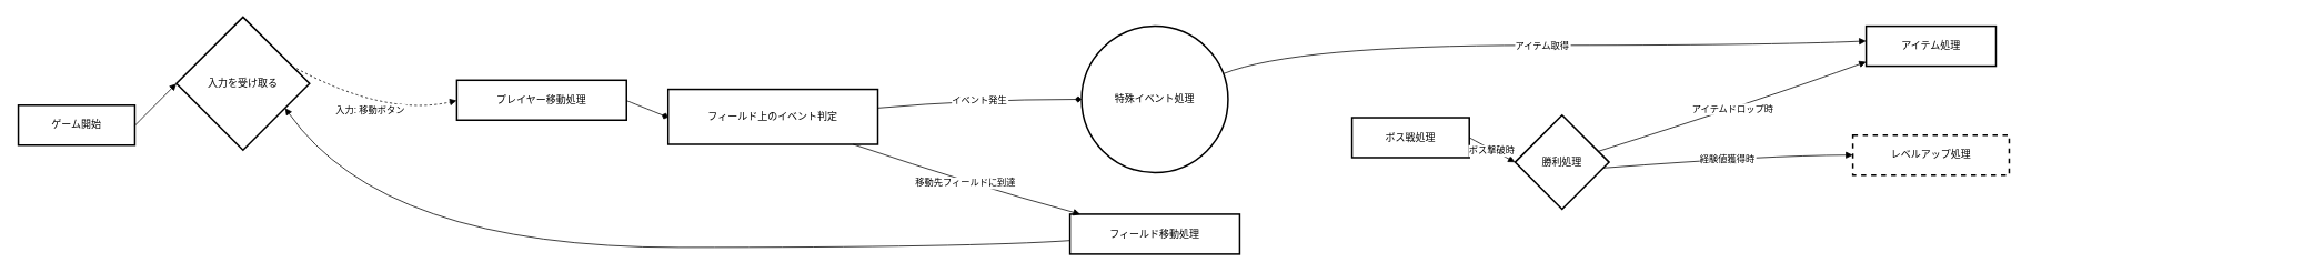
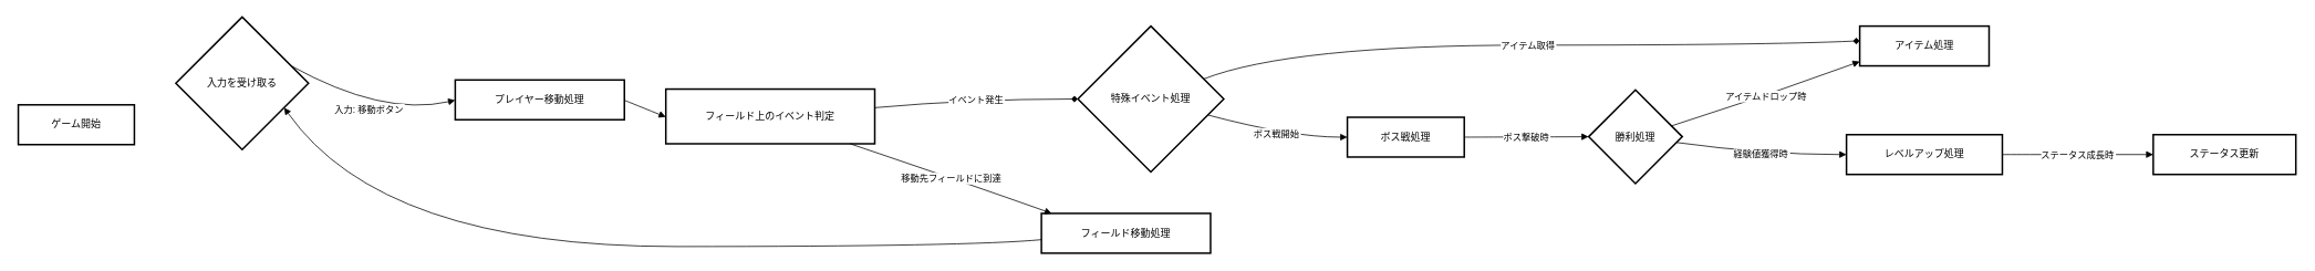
- <mxCell id="18" value="アイテム取得" style="curved=1;startArrow=none;endArrow=block;exitX=1;exitY=0.31;entryX=0;entryY=0.37;" edge="1" parent="1" source="6" target="8"><mxGeometry relative="1" as="geometry"><Array as="points"><mxPoint x="1555" y="54" /><mxPoint x="2126" y="54" /></Array></mxGeometry></mxCell>
+ <mxCell id="18" value="アイテム取得" style="curved=1;startArrow=none;endArrow=diamond;exitX=1;exitY=0.31;entryX=0;entryY=0.37;" edge="1" parent="1" source="6" target="8"><mxGeometry relative="1" as="geometry"><Array as="points"><mxPoint x="1555" y="54" /><mxPoint x="2126" y="54" /></Array></mxGeometry></mxCell>
- <mxCell id="13" value="" style="curved=1;startArrow=none;endArrow=block;exitX=1;exitY=0.51;entryX=0;entryY=0.5;" edge="1" parent="1" source="2" target="3"><mxGeometry relative="1" as="geometry"><Array as="points" /></mxGeometry></mxCell>
- <mxCell id="14" value="入力: 移動ボタン" style="curved=1;startArrow=none;endArrow=block;exitX=1;exitY=0.32;entryX=0;entryY=0.51;dashed=1;" edge="1" parent="1" source="3" target="4"><mxGeometry relative="1" as="geometry"><Array as="points"><mxPoint x="459" y="140" /></Array></mxGeometry></mxCell>
+ <mxCell id="14" value="入力: 移動ボタン" style="curved=1;startArrow=none;endArrow=block;exitX=1;exitY=0.32;entryX=0;entryY=0.51;" edge="1" parent="1" source="3" target="4"><mxGeometry relative="1" as="geometry"><Array as="points"><mxPoint x="459" y="140" /></Array></mxGeometry></mxCell>
- <mxCell id="6" value="特殊イベント処理" style="ellipse;strokeWidth=2;whiteSpace=wrap;" vertex="1" parent="1"><mxGeometry x="1298" y="31" width="176" height="176" as="geometry" /></mxCell>
+ <mxCell id="6" value="特殊イベント処理" style="rhombus;strokeWidth=2;whiteSpace=wrap;" vertex="1" parent="1"><mxGeometry x="1298" y="31" width="176" height="176" as="geometry" /></mxCell>
- <mxCell id="15" value="" style="curved=1;startArrow=none;endArrow=diamond;exitX=1;exitY=0.51;entryX=0;entryY=0.51;" edge="1" parent="1" source="4" target="5"><mxGeometry relative="1" as="geometry"><Array as="points" /></mxGeometry></mxCell>
+ <mxCell id="15" value="" style="curved=1;startArrow=none;endArrow=block;exitX=1;exitY=0.51;entryX=0;entryY=0.51;" edge="1" parent="1" source="4" target="5"><mxGeometry relative="1" as="geometry"><Array as="points" /></mxGeometry></mxCell>
+ <mxCell id="17" value="ボス戦開始" style="curved=1;startArrow=none;endArrow=block;exitX=1;exitY=0.64;entryX=0;entryY=0.5;" edge="1" parent="1" source="6" target="7"><mxGeometry relative="1" as="geometry"><Array as="points"><mxPoint x="1555" y="165" /></Array></mxGeometry></mxCell>
- <mxCell id="11" value="レベルアップ処理" style="whiteSpace=wrap;strokeWidth=2;dashed=1;" vertex="1" parent="1"><mxGeometry x="2225" y="162" width="188" height="48" as="geometry" /></mxCell>
+ <mxCell id="11" value="レベルアップ処理" style="whiteSpace=wrap;strokeWidth=2;" vertex="1" parent="1"><mxGeometry x="2225" y="162" width="188" height="48" as="geometry" /></mxCell>
+ <mxCell id="23" value="ステータス成長時" style="curved=1;startArrow=none;endArrow=block;exitX=1;exitY=0.5;entryX=0;entryY=0.5;" edge="1" parent="1" source="11" target="12"><mxGeometry relative="1" as="geometry"><Array as="points" /></mxGeometry></mxCell>
+ <mxCell id="12" value="ステータス更新" style="whiteSpace=wrap;strokeWidth=2;" vertex="1" parent="1"><mxGeometry x="2595" y="162" width="172" height="48" as="geometry" /></mxCell>
- <mxCell id="10" value="勝利処理" style="rhombus;strokeWidth=2;whiteSpace=wrap;" vertex="1" parent="1"><mxGeometry x="1819" y="138" width="113" height="113" as="geometry" /></mxCell>
+ <mxCell id="10" value="勝利処理" style="rhombus;strokeWidth=2;whiteSpace=wrap;" vertex="1" parent="1"><mxGeometry x="1914" y="108" width="113" height="113" as="geometry" /></mxCell>
- <mxCell id="9" value="フィールド移動処理" style="whiteSpace=wrap;strokeWidth=2;" vertex="1" parent="1"><mxGeometry x="1284" y="257" width="204" height="48" as="geometry" /></mxCell>
+ <mxCell id="9" value="フィールド移動処理" style="whiteSpace=wrap;strokeWidth=2;" vertex="1" parent="1"><mxGeometry x="1254" y="257" width="204" height="48" as="geometry" /></mxCell>
